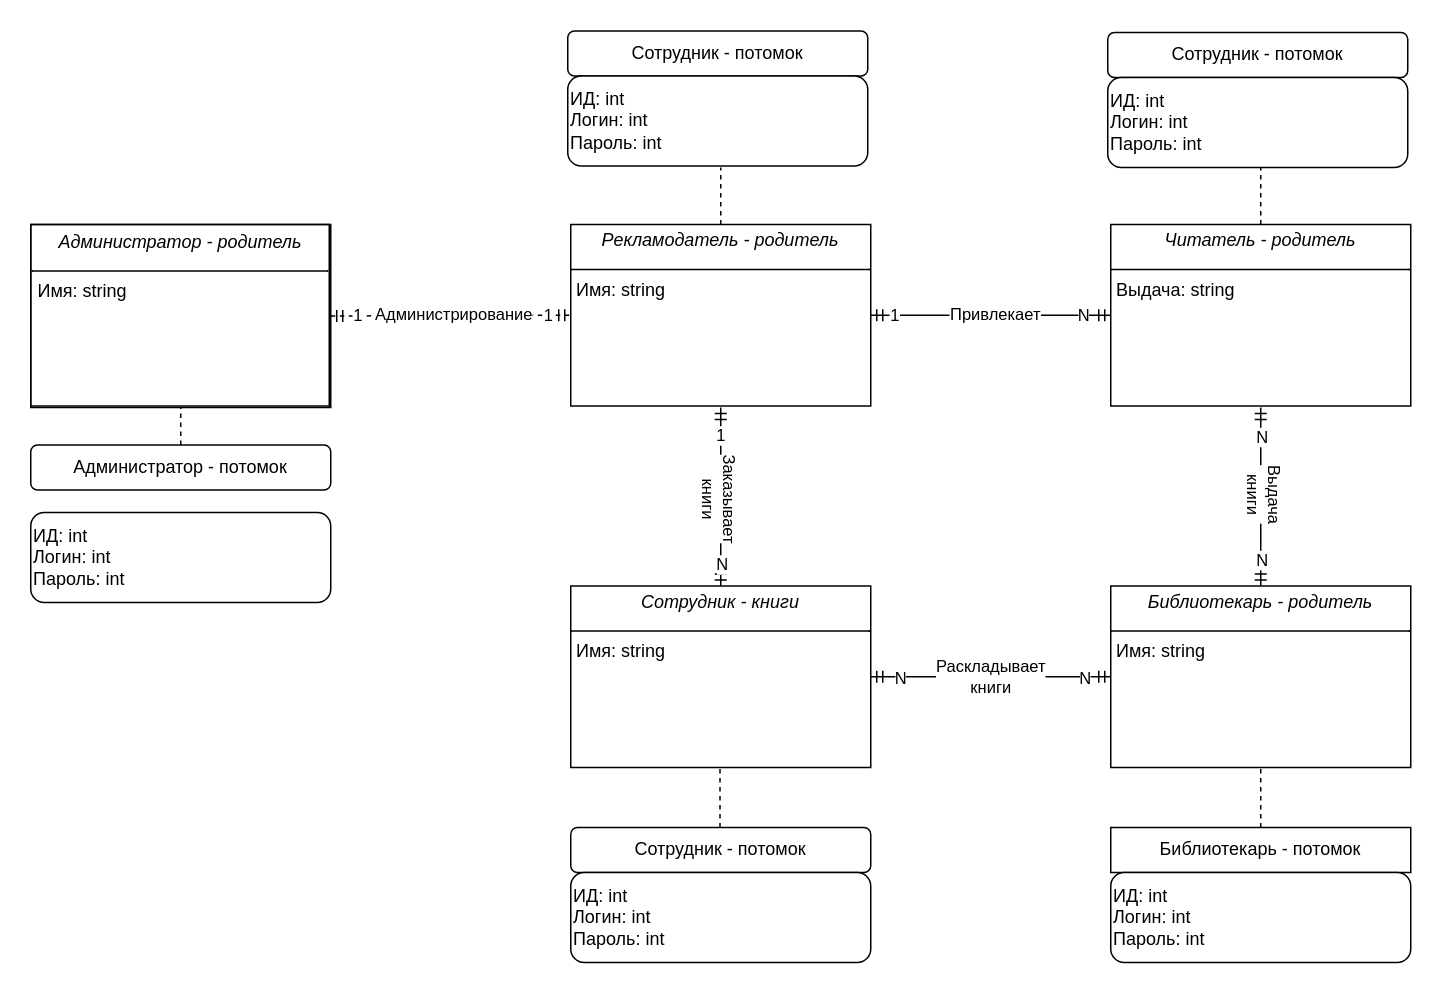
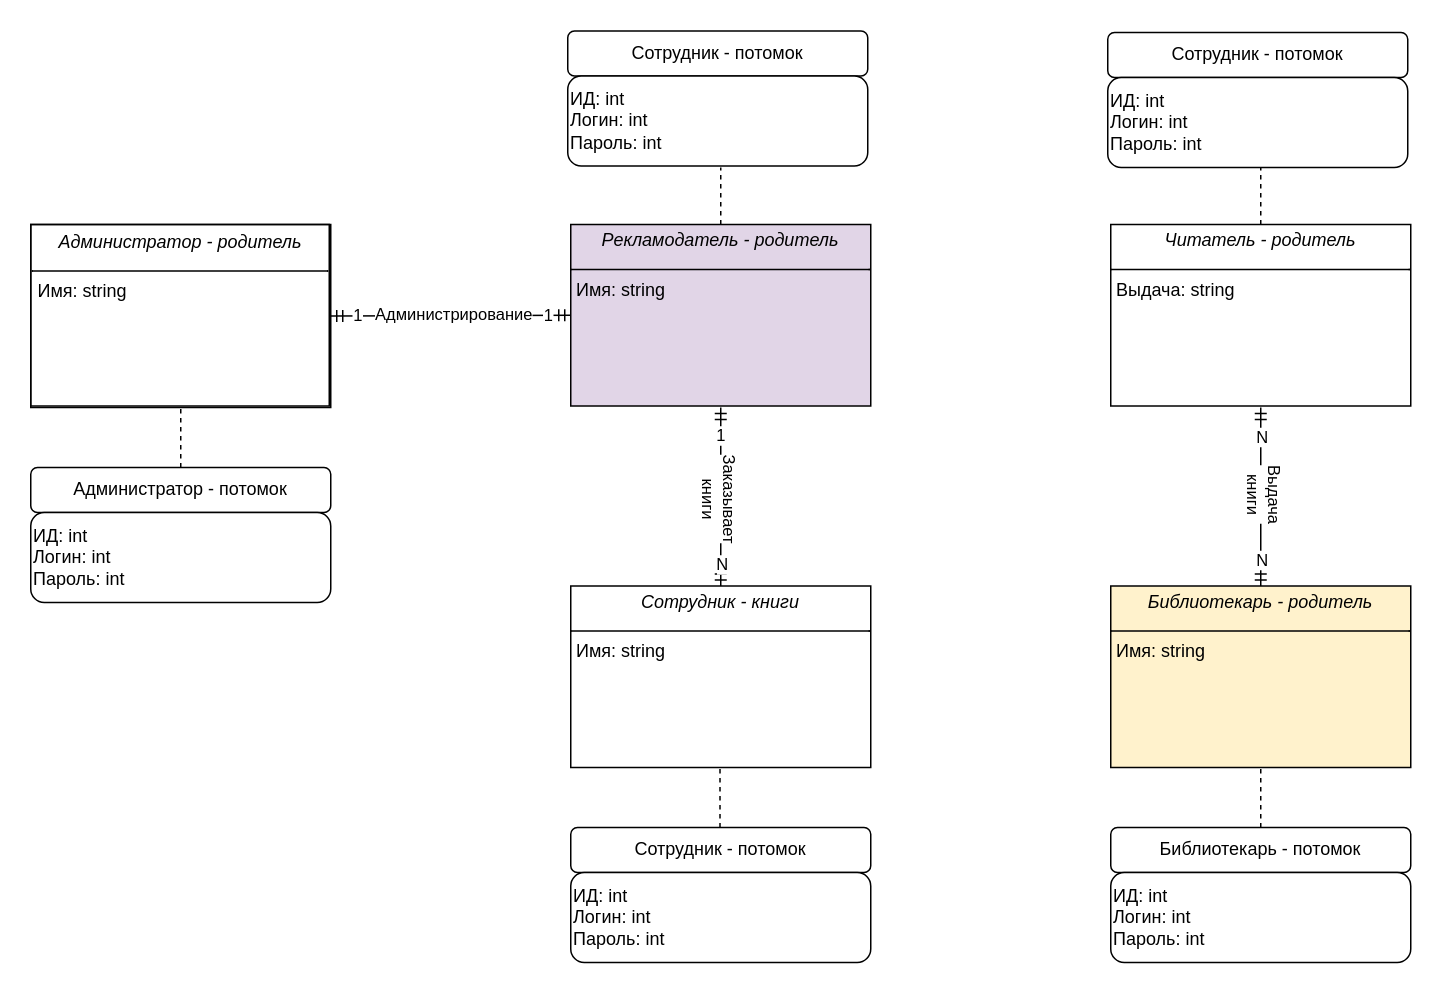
- <mxCell id="5" value="" style="endArrow=ERmandOne;startArrow=ERmandOne;html=1;rounded=0;startFill=0;endFill=0;exitX=1;exitY=0.5;exitDx=0;exitDy=0;entryX=0;entryY=0.5;entryDx=0;entryDy=0;strokeColor=light-dark(#000000,#EDEDED);dashed=1;" edge="1" parent="1" source="2" target="3"><mxGeometry width="50" height="50" relative="1" as="geometry"><mxPoint x="360" y="431" as="sourcePoint" /><mxPoint x="410" y="381" as="targetPoint" /></mxGeometry></mxCell>
+ <mxCell id="5" value="" style="endArrow=ERmandOne;startArrow=ERmandOne;html=1;rounded=0;startFill=0;endFill=0;exitX=1;exitY=0.5;exitDx=0;exitDy=0;entryX=0;entryY=0.5;entryDx=0;entryDy=0;strokeColor=light-dark(#000000,#EDEDED);" edge="1" parent="1" source="2" target="3"><mxGeometry width="50" height="50" relative="1" as="geometry"><mxPoint x="360" y="431" as="sourcePoint" /><mxPoint x="410" y="381" as="targetPoint" /></mxGeometry></mxCell>
- <mxCell id="3" value="&lt;p style=&quot;margin:0px;margin-top:4px;text-align:center;&quot;&gt;&lt;i&gt;Рекламодатель - родитель&lt;/i&gt;&lt;/p&gt;&lt;p&gt;&lt;/p&gt;&lt;hr size=&quot;1&quot; style=&quot;border-style:solid;&quot;&gt;&lt;p style=&quot;margin:0px;margin-left:4px;&quot;&gt;Имя: string&lt;/p&gt;" style="verticalAlign=top;align=left;overflow=fill;html=1;whiteSpace=wrap;" vertex="1" parent="1"><mxGeometry x="380" y="149" width="200" height="121" as="geometry" /></mxCell>
+ <mxCell id="3" value="&lt;p style=&quot;margin:0px;margin-top:4px;text-align:center;&quot;&gt;&lt;i&gt;Рекламодатель - родитель&lt;/i&gt;&lt;/p&gt;&lt;p&gt;&lt;/p&gt;&lt;hr size=&quot;1&quot; style=&quot;border-style:solid;&quot;&gt;&lt;p style=&quot;margin:0px;margin-left:4px;&quot;&gt;Имя: string&lt;/p&gt;" style="verticalAlign=top;align=left;overflow=fill;html=1;whiteSpace=wrap;fillColor=#e1d5e7;" vertex="1" parent="1"><mxGeometry x="380" y="149" width="200" height="121" as="geometry" /></mxCell>
- <mxCell id="9" value="" style="endArrow=ERmandOne;startArrow=ERmandOne;html=1;rounded=0;exitX=1;exitY=0.5;exitDx=0;exitDy=0;entryX=0;entryY=0.5;entryDx=0;entryDy=0;startFill=0;endFill=0;strokeColor=default;" edge="1" parent="1" source="3" target="4"><mxGeometry width="50" height="50" relative="1" as="geometry"><mxPoint x="630" y="231" as="sourcePoint" /><mxPoint x="680" y="181" as="targetPoint" /></mxGeometry></mxCell>
- <mxCell id="10" value="1" style="edgeLabel;html=1;align=center;verticalAlign=middle;resizable=0;points=[];" vertex="1" connectable="0" parent="9"><mxGeometry x="-0.807" relative="1" as="geometry"><mxPoint as="offset" /></mxGeometry></mxCell>
- <mxCell id="11" value="N" style="edgeLabel;html=1;align=center;verticalAlign=middle;resizable=0;points=[];" vertex="1" connectable="0" parent="9"><mxGeometry x="0.761" relative="1" as="geometry"><mxPoint as="offset" /></mxGeometry></mxCell>
- <mxCell id="12" value="Привлекает" style="edgeLabel;html=1;align=center;verticalAlign=middle;resizable=0;points=[];" vertex="1" connectable="0" parent="9"><mxGeometry x="-0.273" y="-1" relative="1" as="geometry"><mxPoint x="24" y="-2" as="offset" /></mxGeometry></mxCell>
- <mxCell id="27" value="Администратор - потомок" style="rounded=1;whiteSpace=wrap;html=1;" vertex="1" parent="1"><mxGeometry x="20" y="296" width="200" height="30" as="geometry" /></mxCell>
+ <mxCell id="27" value="Администратор - потомок" style="rounded=1;whiteSpace=wrap;html=1;" vertex="1" parent="1"><mxGeometry x="20" y="311" width="200" height="30" as="geometry" /></mxCell>
- <mxCell id="19" value="" style="endArrow=ERmandOne;startArrow=ERmandOne;html=1;rounded=0;exitX=1;exitY=0.5;exitDx=0;exitDy=0;entryX=0;entryY=0.5;entryDx=0;entryDy=0;startFill=0;endFill=0;strokeColor=default;" edge="1" parent="1" source="13" target="18"><mxGeometry width="50" height="50" relative="1" as="geometry"><mxPoint x="620" y="451" as="sourcePoint" /><mxPoint x="670" y="401" as="targetPoint" /></mxGeometry></mxCell>
- <mxCell id="20" value="N" style="edgeLabel;html=1;align=center;verticalAlign=middle;resizable=0;points=[];" vertex="1" connectable="0" parent="19"><mxGeometry x="-0.761" y="-1" relative="1" as="geometry"><mxPoint as="offset" /></mxGeometry></mxCell>
- <mxCell id="21" value="N" style="edgeLabel;html=1;align=center;verticalAlign=middle;resizable=0;points=[];" vertex="1" connectable="0" parent="19"><mxGeometry x="0.773" y="-1" relative="1" as="geometry"><mxPoint as="offset" /></mxGeometry></mxCell>
- <mxCell id="22" value="Раскладывает&lt;div&gt;книги&lt;/div&gt;" style="edgeLabel;html=1;align=center;verticalAlign=middle;resizable=0;points=[];" vertex="1" connectable="0" parent="19"><mxGeometry x="-0.443" y="2" relative="1" as="geometry"><mxPoint x="34" y="2" as="offset" /></mxGeometry></mxCell>
- <mxCell id="18" value="&lt;p style=&quot;margin:0px;margin-top:4px;text-align:center;&quot;&gt;&lt;i&gt;Библиотекарь - родитель&lt;/i&gt;&lt;/p&gt;&lt;p&gt;&lt;/p&gt;&lt;hr size=&quot;1&quot; style=&quot;border-style:solid;&quot;&gt;&lt;p style=&quot;margin:0px;margin-left:4px;&quot;&gt;Имя: string&lt;/p&gt;" style="verticalAlign=top;align=left;overflow=fill;html=1;whiteSpace=wrap;" vertex="1" parent="1"><mxGeometry x="740" y="390" width="200" height="121" as="geometry" /></mxCell>
+ <mxCell id="18" value="&lt;p style=&quot;margin:0px;margin-top:4px;text-align:center;&quot;&gt;&lt;i&gt;Библиотекарь - родитель&lt;/i&gt;&lt;/p&gt;&lt;p&gt;&lt;/p&gt;&lt;hr size=&quot;1&quot; style=&quot;border-style:solid;&quot;&gt;&lt;p style=&quot;margin:0px;margin-left:4px;&quot;&gt;Имя: string&lt;/p&gt;" style="verticalAlign=top;align=left;overflow=fill;html=1;whiteSpace=wrap;fillColor=#fff2cc;" vertex="1" parent="1"><mxGeometry x="740" y="390" width="200" height="121" as="geometry" /></mxCell>
- <mxCell id="33" value="Библиотекарь - потомок" style="whiteSpace=wrap;html=1;rounded=0;" vertex="1" parent="1"><mxGeometry x="740" y="551" width="200" height="30" as="geometry" /></mxCell>
+ <mxCell id="33" value="Библиотекарь - потомок" style="rounded=1;whiteSpace=wrap;html=1;" vertex="1" parent="1"><mxGeometry x="740" y="551" width="200" height="30" as="geometry" /></mxCell>
